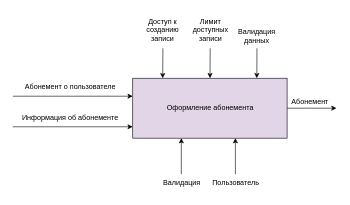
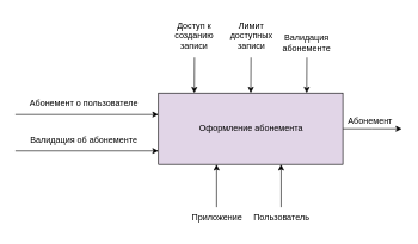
- <mxCell id="17" value="Валидация&lt;br&gt;данных" style="text;html=1;align=center;verticalAlign=middle;resizable=0;points=[];autosize=1;strokeColor=none;fillColor=none;" parent="1" vertex="1"><mxGeometry x="381.75" y="40" width="90" height="40" as="geometry" /></mxCell>
+ <mxCell id="17" value="Валидация&lt;br&gt;абонементе" style="text;html=1;align=center;verticalAlign=middle;resizable=0;points=[];autosize=1;strokeColor=none;fillColor=none;" parent="1" vertex="1"><mxGeometry x="381.75" y="40" width="90" height="40" as="geometry" /></mxCell>
- <mxCell id="7" value="Информация об абонементе" style="text;html=1;align=center;verticalAlign=middle;resizable=0;points=[];autosize=1;strokeColor=none;fillColor=none;" parent="1" vertex="1"><mxGeometry x="26" y="184" width="179" height="26" as="geometry" /></mxCell>
+ <mxCell id="7" value="Валидация об абонементе" style="text;html=1;align=center;verticalAlign=middle;resizable=0;points=[];autosize=1;strokeColor=none;fillColor=none;" parent="1" vertex="1"><mxGeometry x="26" y="184" width="179" height="26" as="geometry" /></mxCell>
- <mxCell id="11" value="Валидация" style="text;html=1;align=center;verticalAlign=middle;resizable=0;points=[];autosize=1;strokeColor=none;fillColor=none;" parent="1" vertex="1"><mxGeometry x="256.75" y="290" width="90" height="30" as="geometry" /></mxCell>
+ <mxCell id="11" value="Приложение" style="text;html=1;align=center;verticalAlign=middle;resizable=0;points=[];autosize=1;strokeColor=none;fillColor=none;" parent="1" vertex="1"><mxGeometry x="256.75" y="290" width="90" height="30" as="geometry" /></mxCell>
